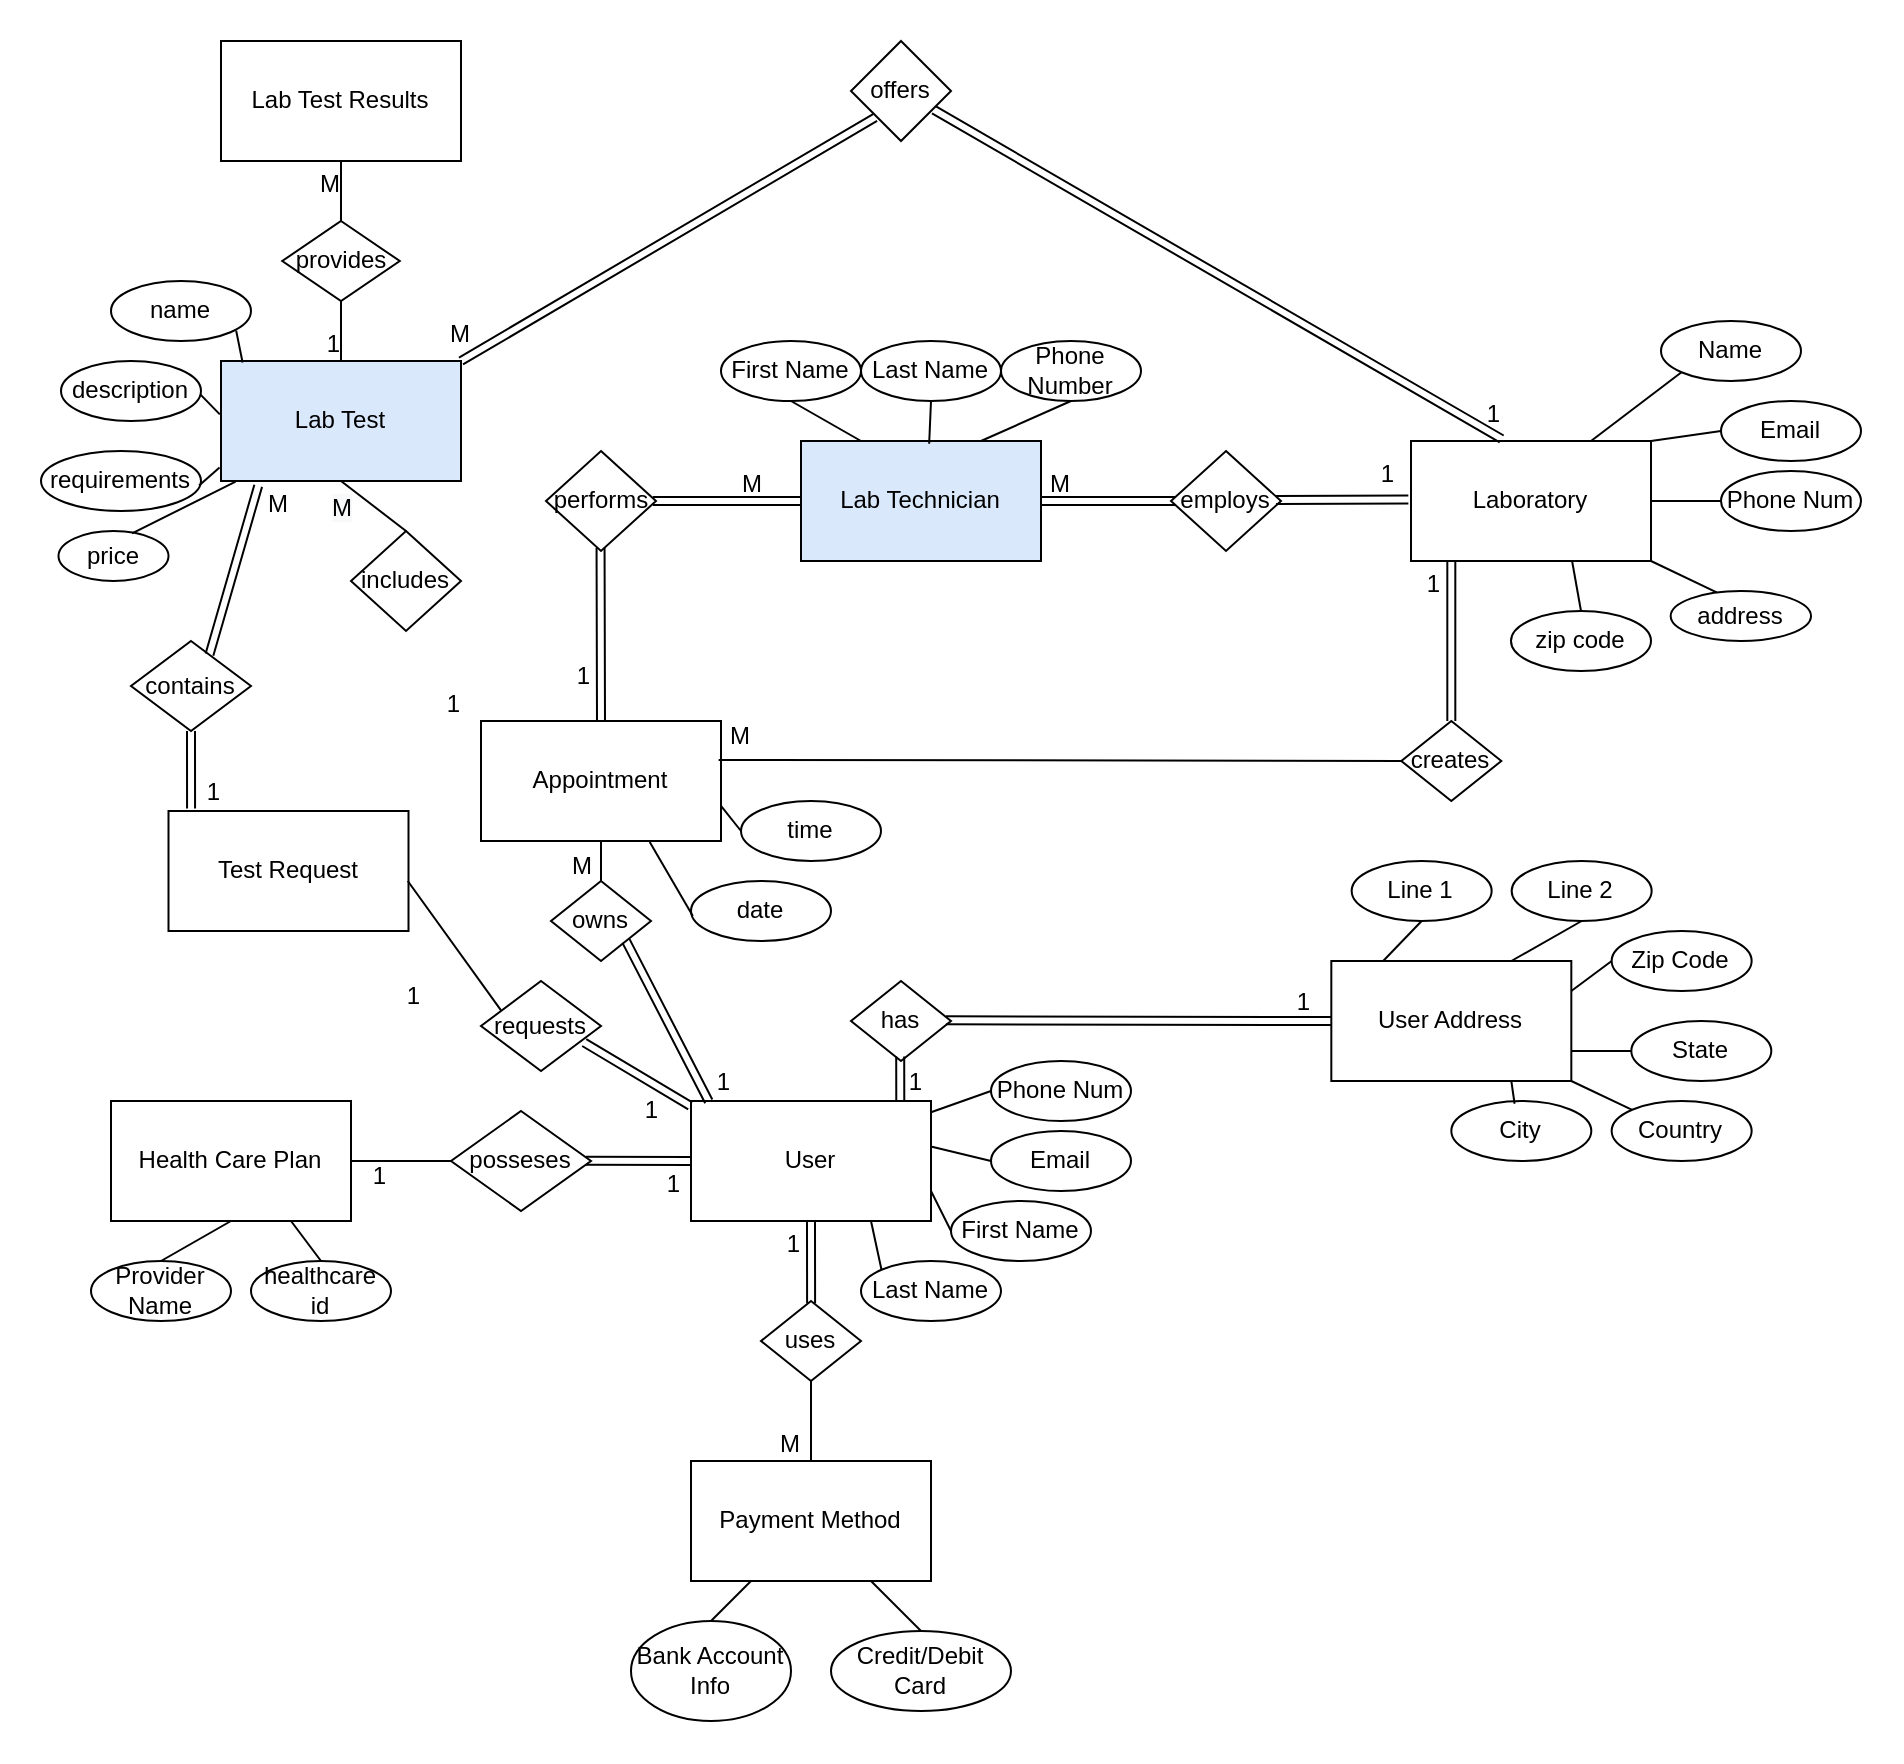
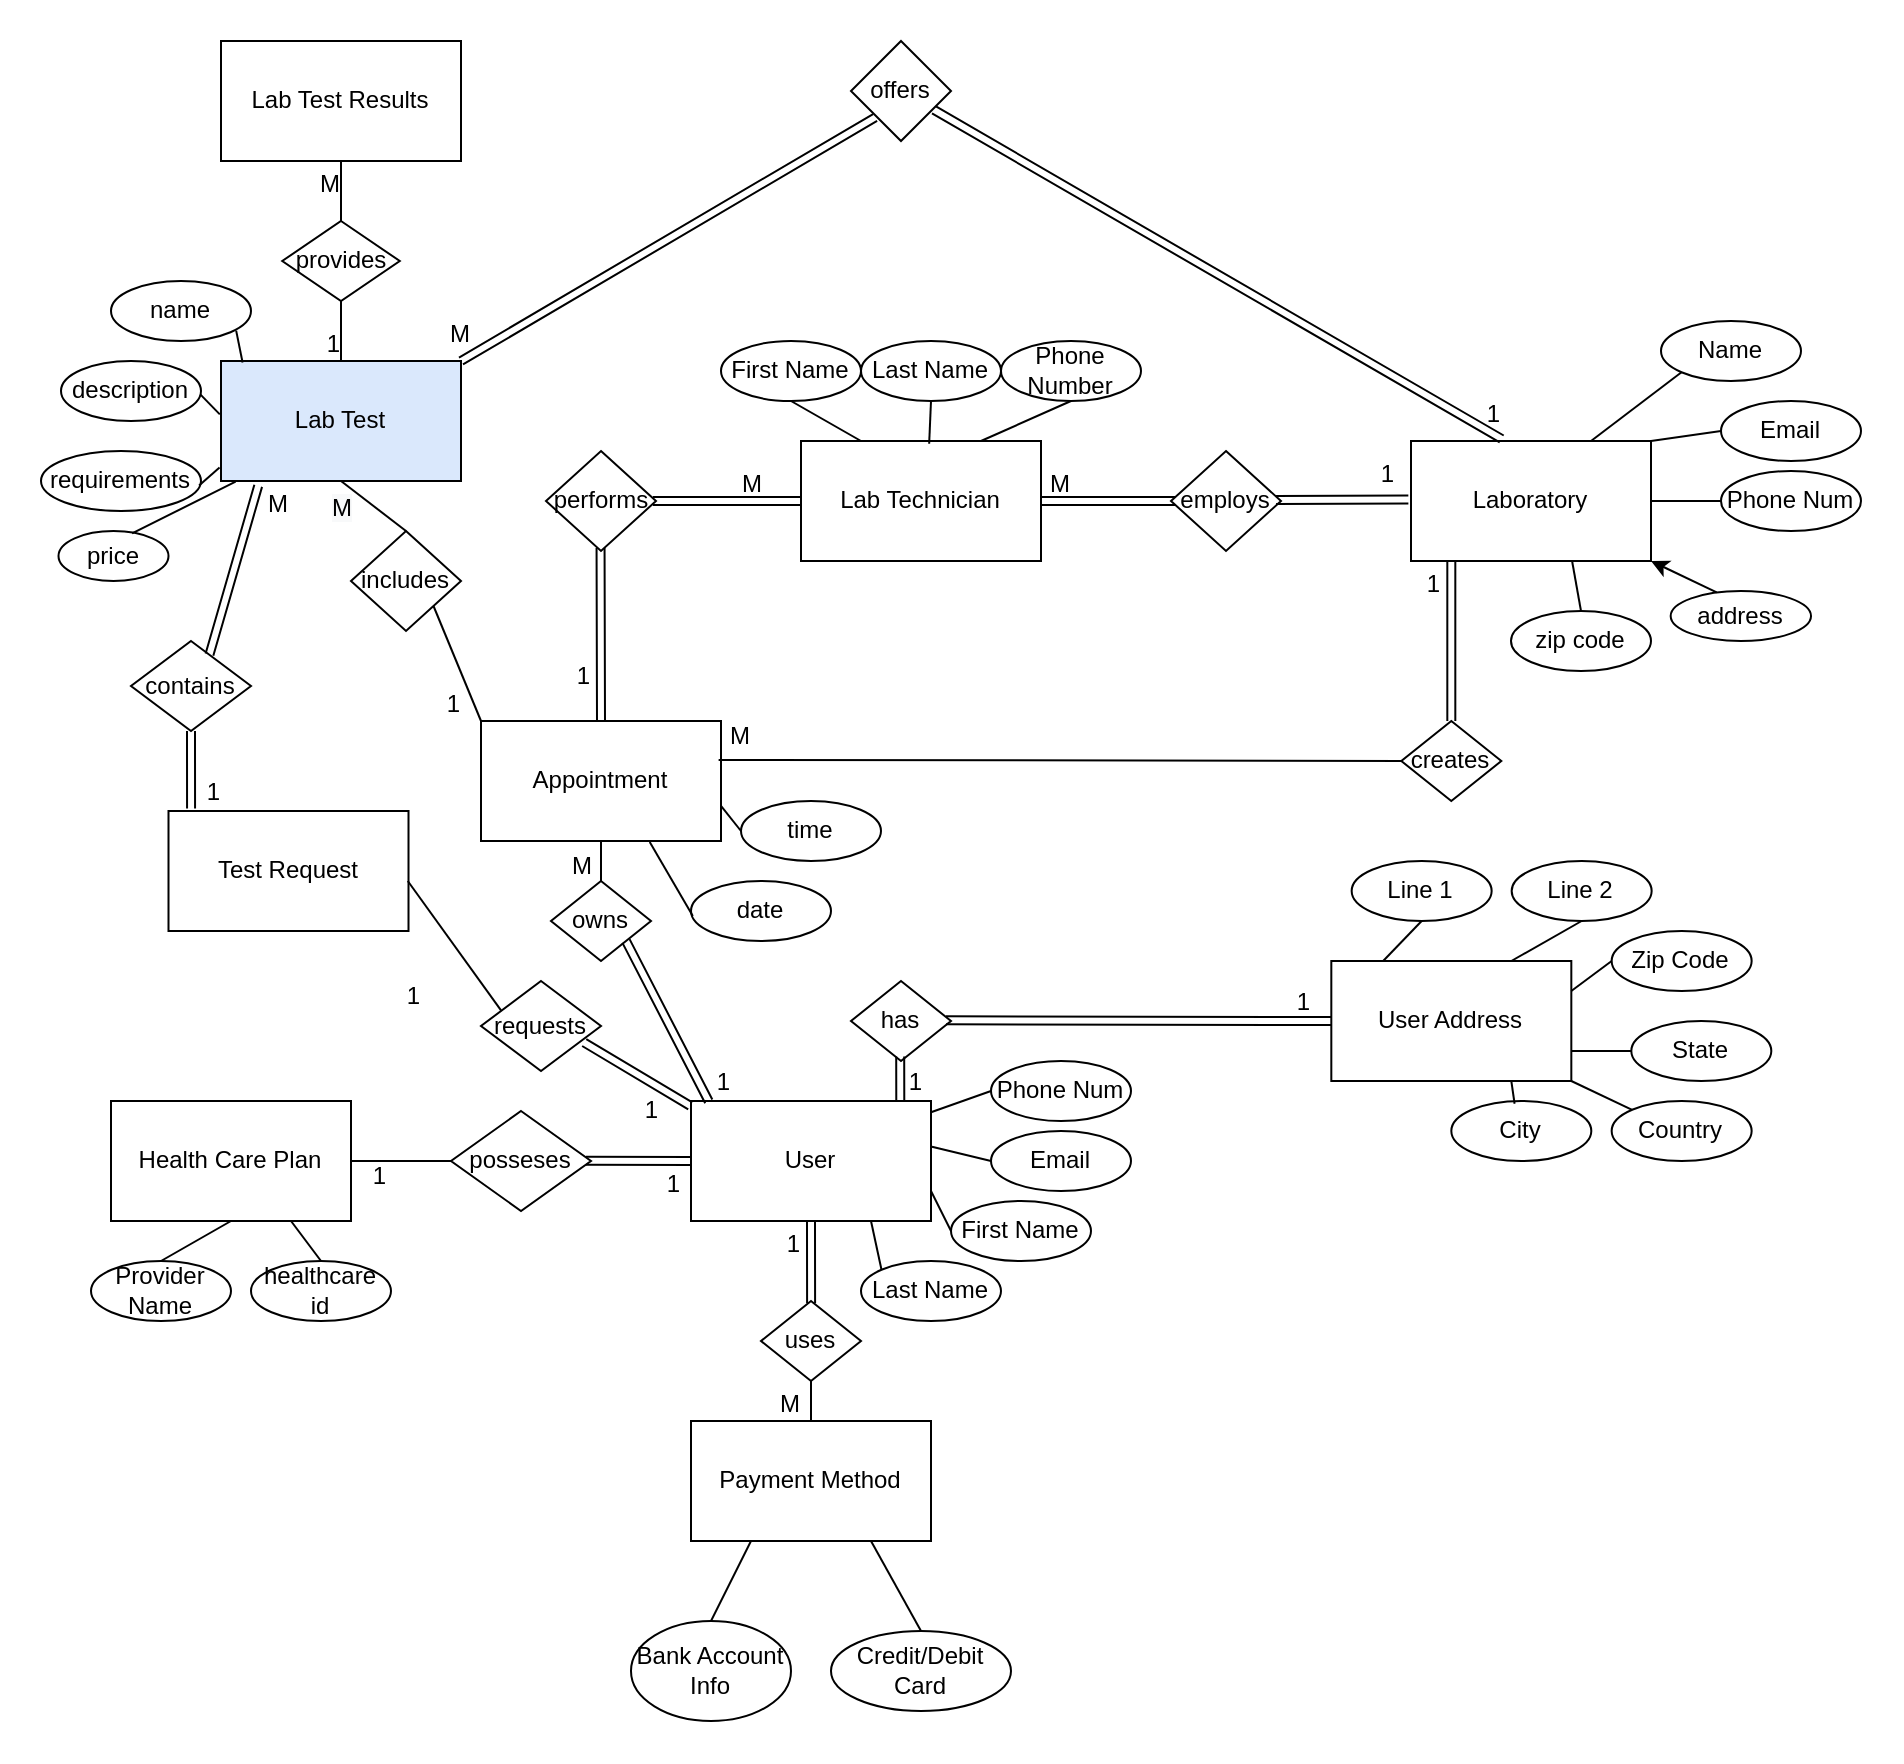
- <mxCell id="7" value="Lab Technician" style="rounded=0;whiteSpace=wrap;html=1;fillColor=#dae8fc;" parent="1" vertex="1"><mxGeometry x="400" y="220" width="120" height="60" as="geometry" /></mxCell>
+ <mxCell id="7" value="Lab Technician" style="rounded=0;whiteSpace=wrap;html=1;" parent="1" vertex="1"><mxGeometry x="400" y="220" width="120" height="60" as="geometry" /></mxCell>
- <mxCell id="84" value="" style="endArrow=none;html=1;rounded=0;entryX=1;entryY=1;entryDx=0;entryDy=0;exitX=0.328;exitY=0.027;exitDx=0;exitDy=0;exitPerimeter=0;" edge="1" parent="1" source="82" target="4"><mxGeometry width="50" height="50" relative="1" as="geometry"><mxPoint x="870" y="260" as="sourcePoint" /><mxPoint x="835" y="260" as="targetPoint" /></mxGeometry></mxCell>
+ <mxCell id="84" value="" style="endArrow=classic;html=1;rounded=0;entryX=1;entryY=1;entryDx=0;entryDy=0;exitX=0.328;exitY=0.027;exitDx=0;exitDy=0;exitPerimeter=0;" edge="1" parent="1" source="82" target="4"><mxGeometry width="50" height="50" relative="1" as="geometry"><mxPoint x="870" y="260" as="sourcePoint" /><mxPoint x="835" y="260" as="targetPoint" /></mxGeometry></mxCell>
+ <mxCell id="60" value="" style="endArrow=none;html=1;rounded=0;entryX=1;entryY=1;entryDx=0;entryDy=0;exitX=0;exitY=0;exitDx=0;exitDy=0;" parent="1" source="8" target="59" edge="1"><mxGeometry width="50" height="50" relative="1" as="geometry"><mxPoint x="105" y="370" as="sourcePoint" /><mxPoint x="155" y="320" as="targetPoint" /></mxGeometry></mxCell>
- <mxCell id="5" value="Payment Method" style="rounded=0;whiteSpace=wrap;html=1;" parent="1" vertex="1"><mxGeometry x="345" y="730" width="120" height="60" as="geometry" /></mxCell>
+ <mxCell id="5" value="Payment Method" style="rounded=0;whiteSpace=wrap;html=1;" parent="1" vertex="1"><mxGeometry x="345" y="710" width="120" height="60" as="geometry" /></mxCell>
